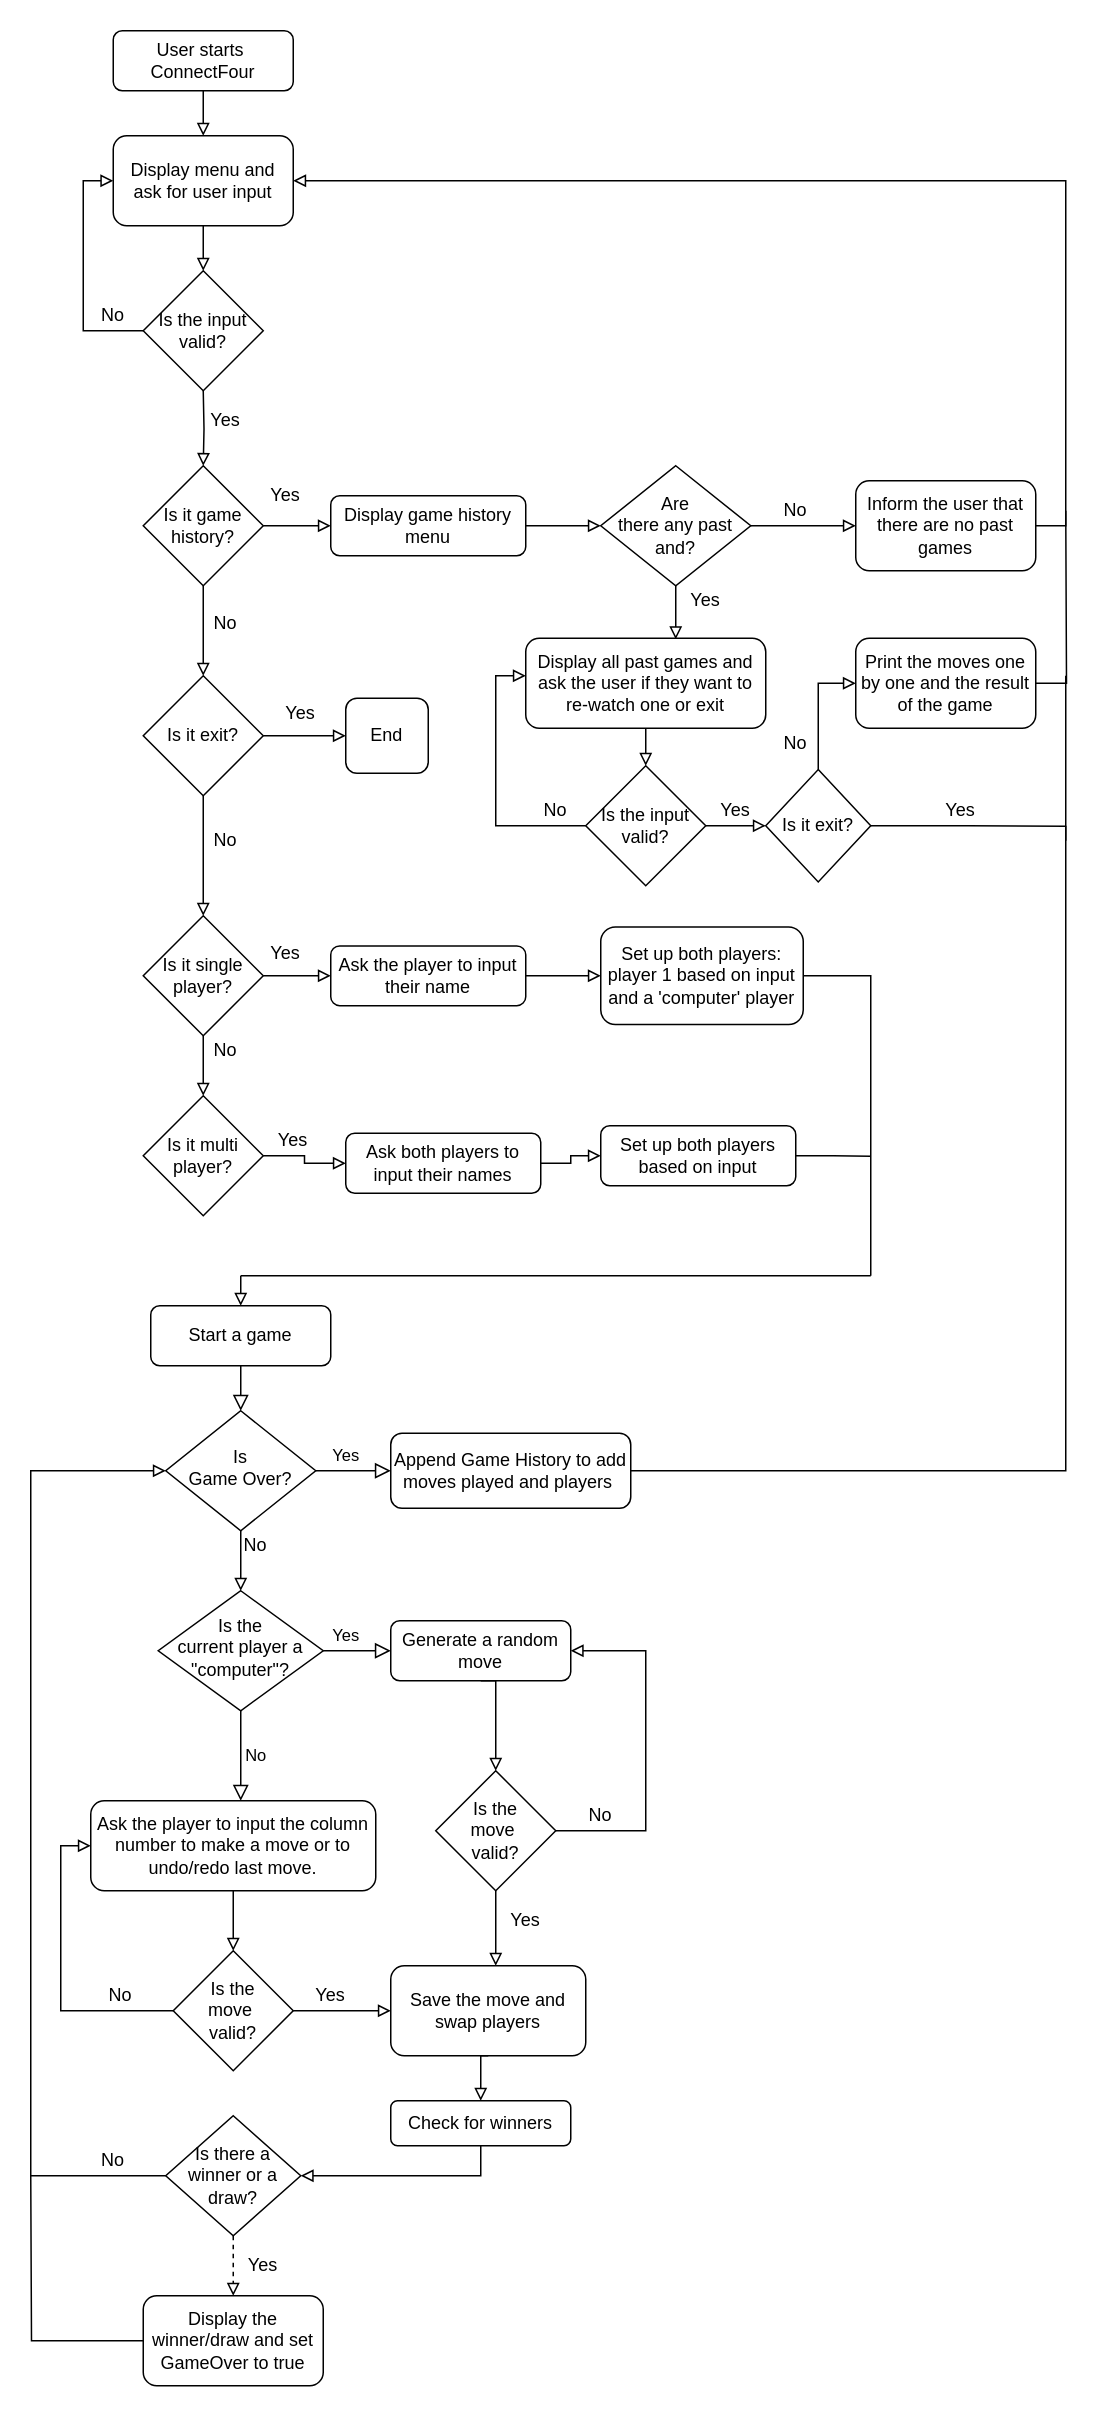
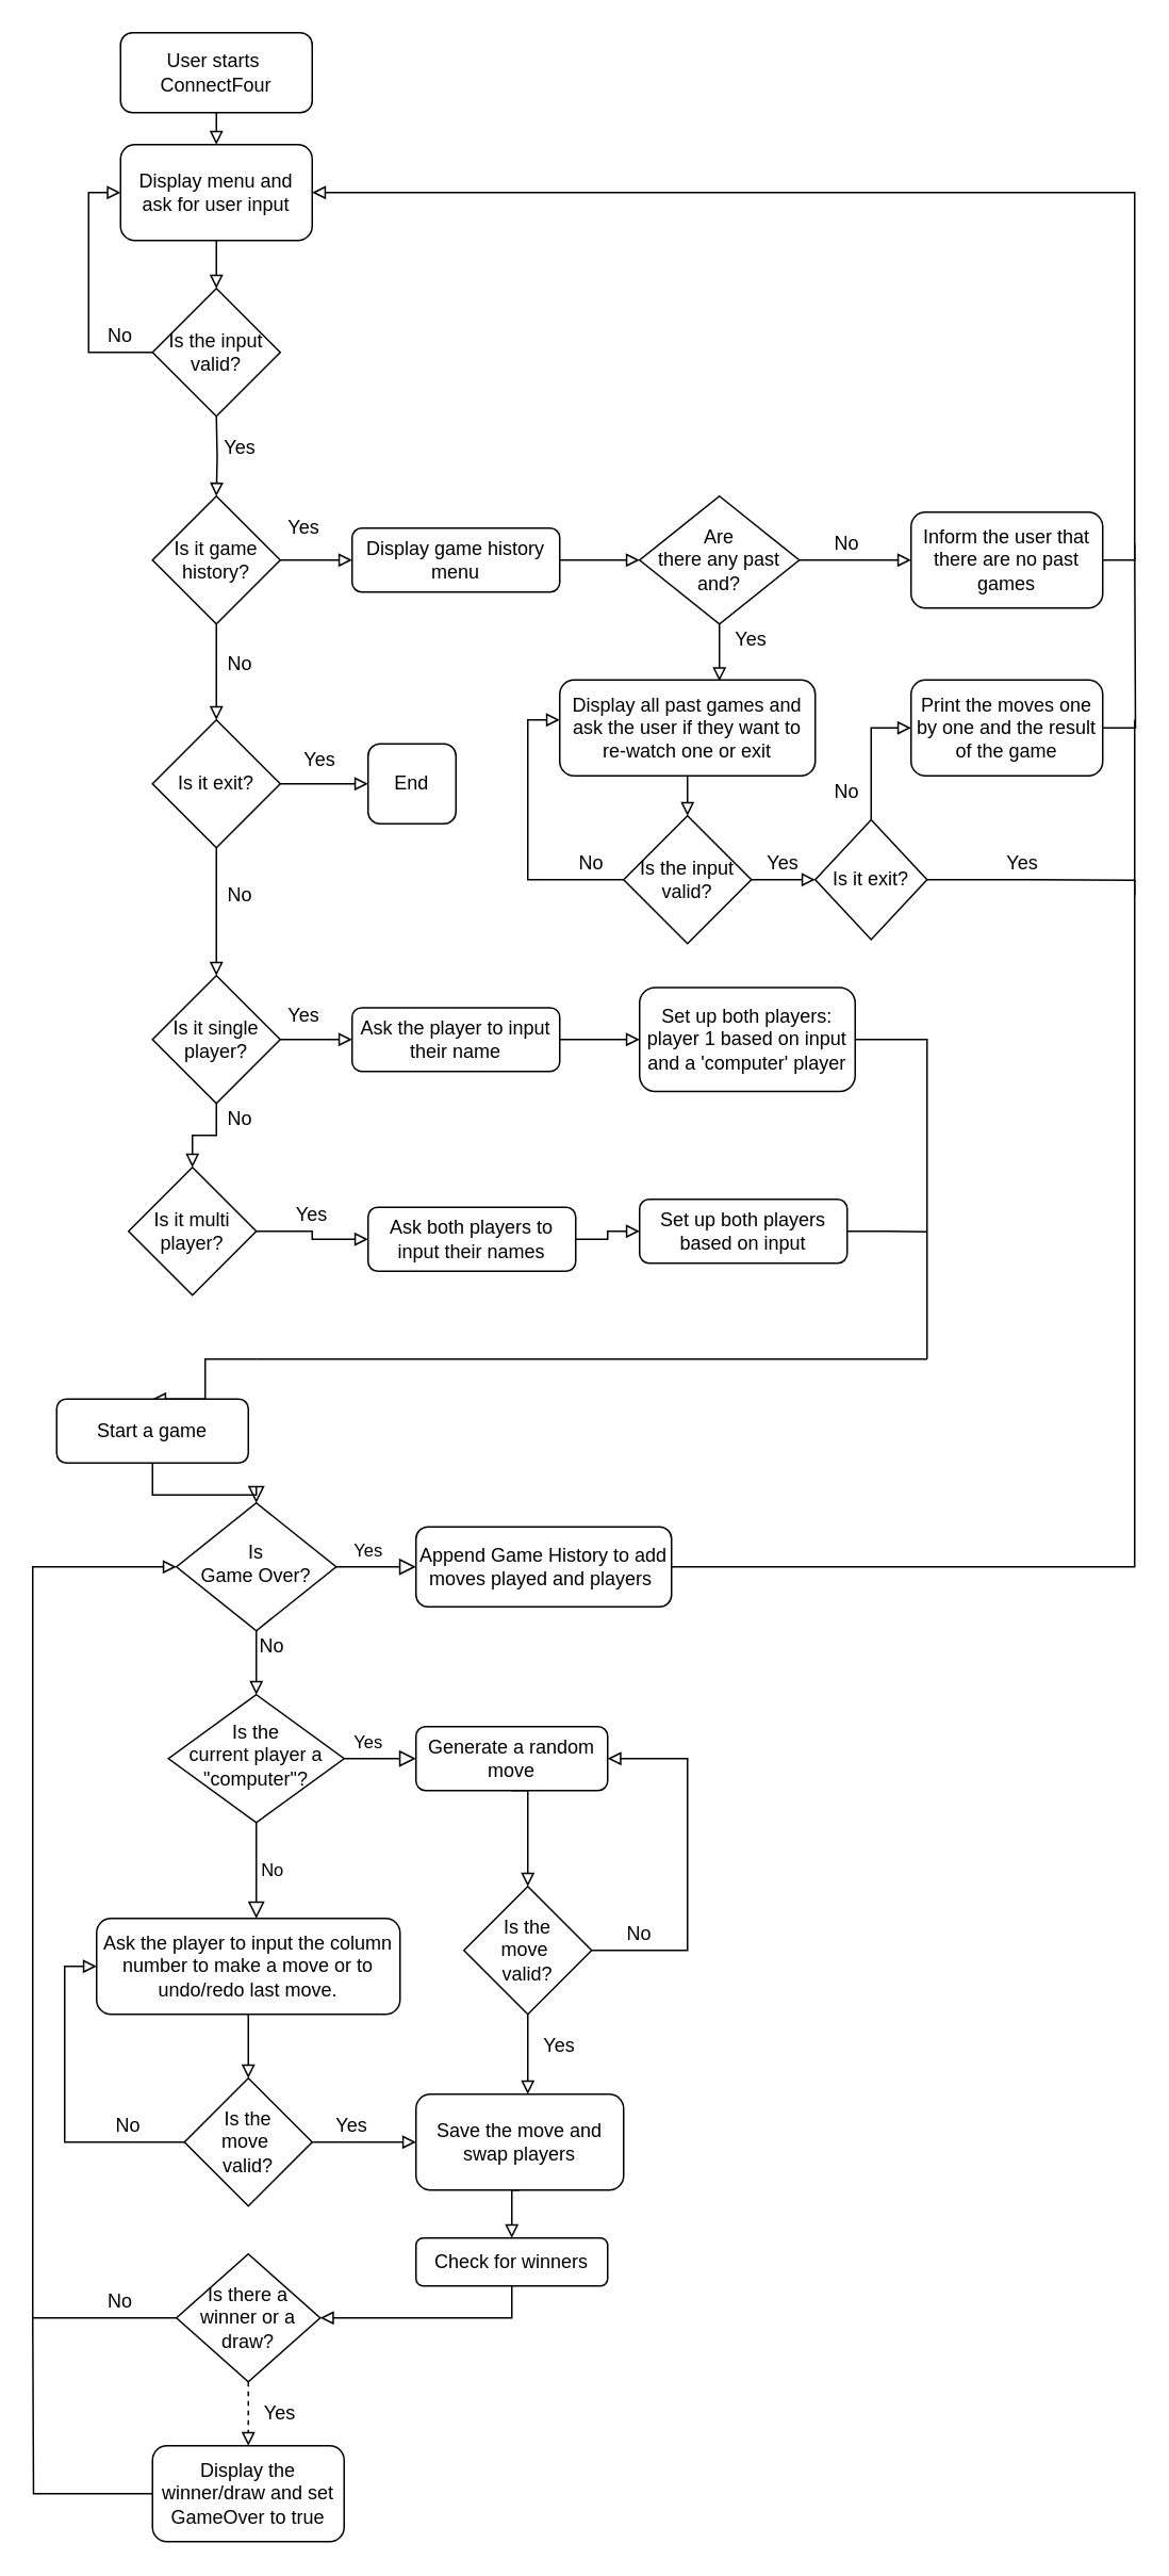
- <mxCell id="39" value="User starts&amp;nbsp; ConnectFour" style="rounded=1;whiteSpace=wrap;html=1;fontSize=12;glass=0;strokeWidth=1;shadow=0;" parent="1" vertex="1"><mxGeometry x="75" y="20" width="120" height="40" as="geometry" /></mxCell>
+ <mxCell id="39" value="User starts&amp;nbsp; ConnectFour" style="rounded=1;whiteSpace=wrap;html=1;fontSize=12;glass=0;strokeWidth=1;shadow=0;" parent="1" vertex="1"><mxGeometry x="75" y="20" width="120" height="50" as="geometry" /></mxCell>
- <mxCell id="79" value="Is it multi&lt;br&gt;player?" style="rhombus;whiteSpace=wrap;html=1;" parent="1" vertex="1"><mxGeometry x="95" y="730.01" width="80" height="80" as="geometry" /></mxCell>
+ <mxCell id="79" value="Is it multi&lt;br&gt;player?" style="rhombus;whiteSpace=wrap;html=1;" parent="1" vertex="1"><mxGeometry x="80" y="730.01" width="80" height="80" as="geometry" /></mxCell>
- <mxCell id="4" value="Start a game" style="rounded=1;whiteSpace=wrap;html=1;fontSize=12;glass=0;strokeWidth=1;shadow=0;" parent="1" vertex="1"><mxGeometry x="100" y="870" width="120" height="40" as="geometry" /></mxCell>
+ <mxCell id="4" value="Start a game" style="rounded=1;whiteSpace=wrap;html=1;fontSize=12;glass=0;strokeWidth=1;shadow=0;" parent="1" vertex="1"><mxGeometry x="35" y="875" width="120" height="40" as="geometry" /></mxCell>
